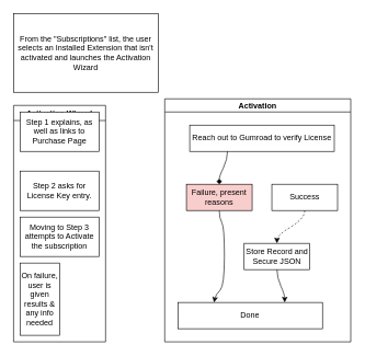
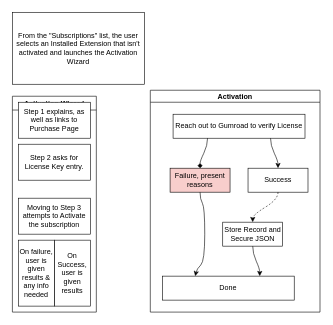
+ <mxCell id="14" value="" style="html=1;curved=1;noEdgeStyle=1;orthogonal=1;" parent="9" source="10" target="13" edge="1"><mxGeometry relative="1" as="geometry"><Array as="points"><mxPoint x="200.469" y="92" /><mxPoint x="212.969" y="118" /></Array></mxGeometry></mxCell>
- <mxCell id="5" value="Step 2 asks for License Key entry." style="rounded=0;whiteSpace=wrap;html=1;" parent="3" vertex="1"><mxGeometry x="10" y="100" width="120" height="60" as="geometry" /></mxCell>
+ <mxCell id="5" value="Step 2 asks for License Key entry." style="rounded=0;whiteSpace=wrap;html=1;" parent="3" vertex="1"><mxGeometry x="10" y="80" width="120" height="60" as="geometry" /></mxCell>
+ <mxCell id="7" value="On Success, user is given results" style="rounded=0;whiteSpace=wrap;html=1;" parent="3" vertex="1"><mxGeometry x="70" y="240" width="60" height="110" as="geometry" /></mxCell>
